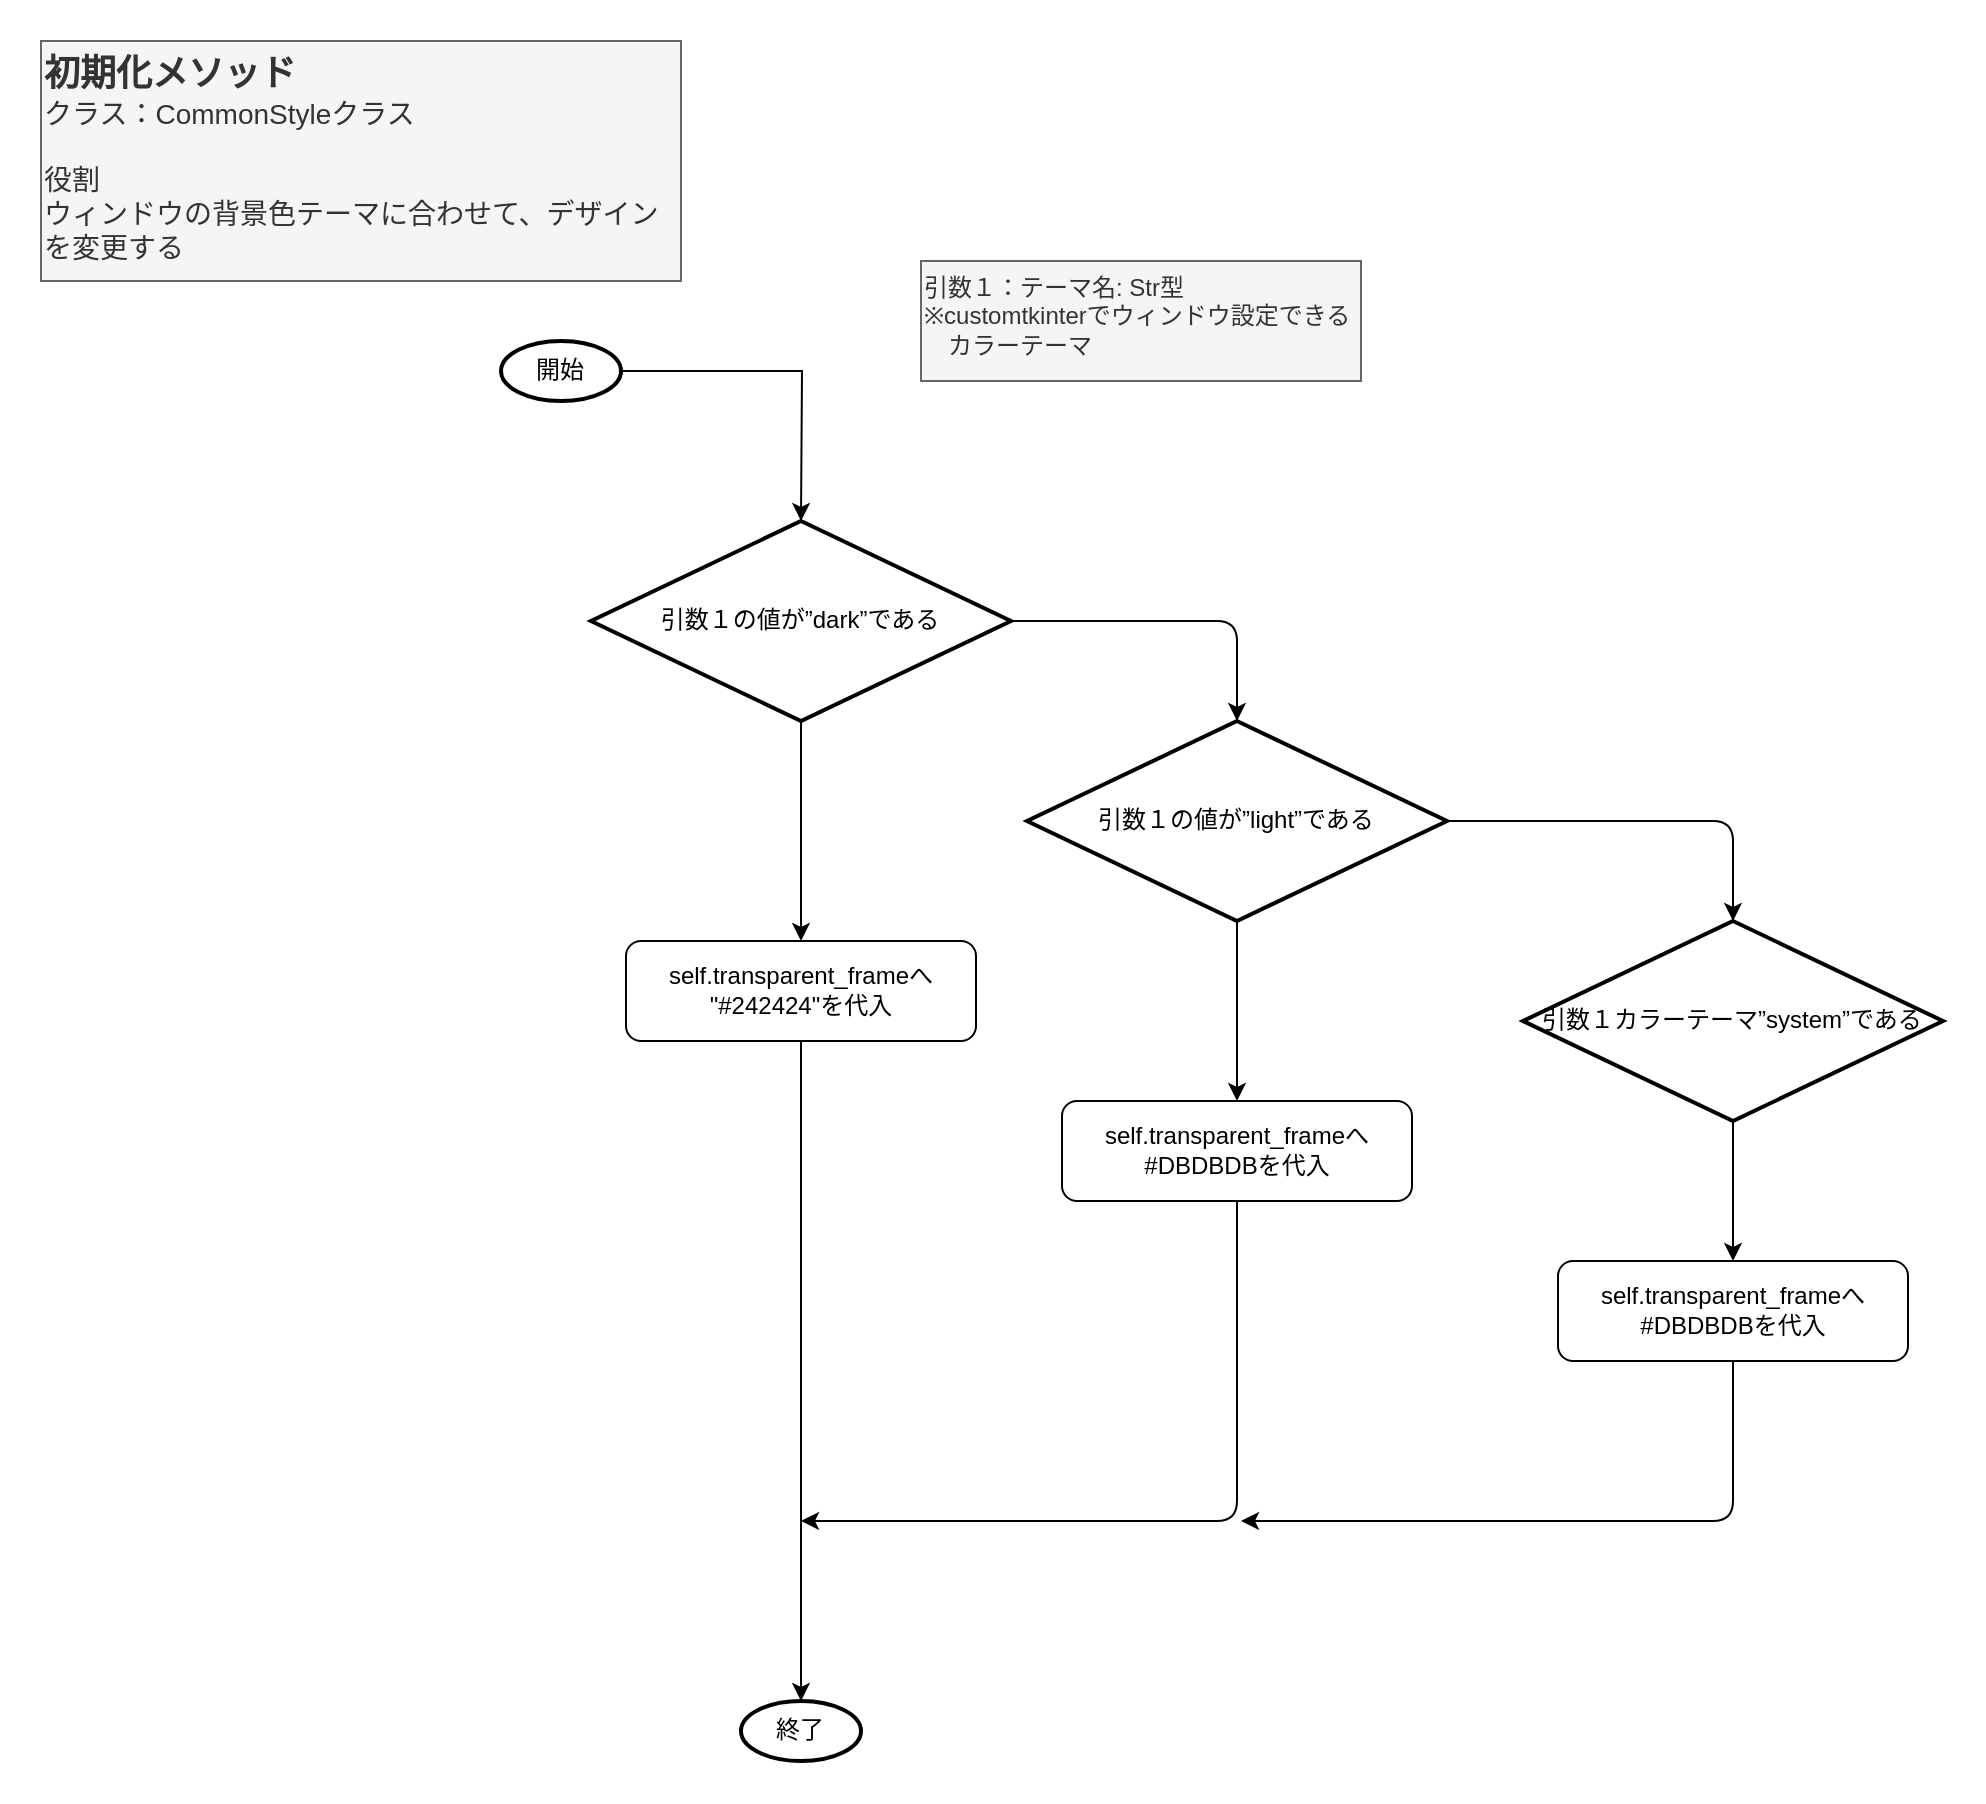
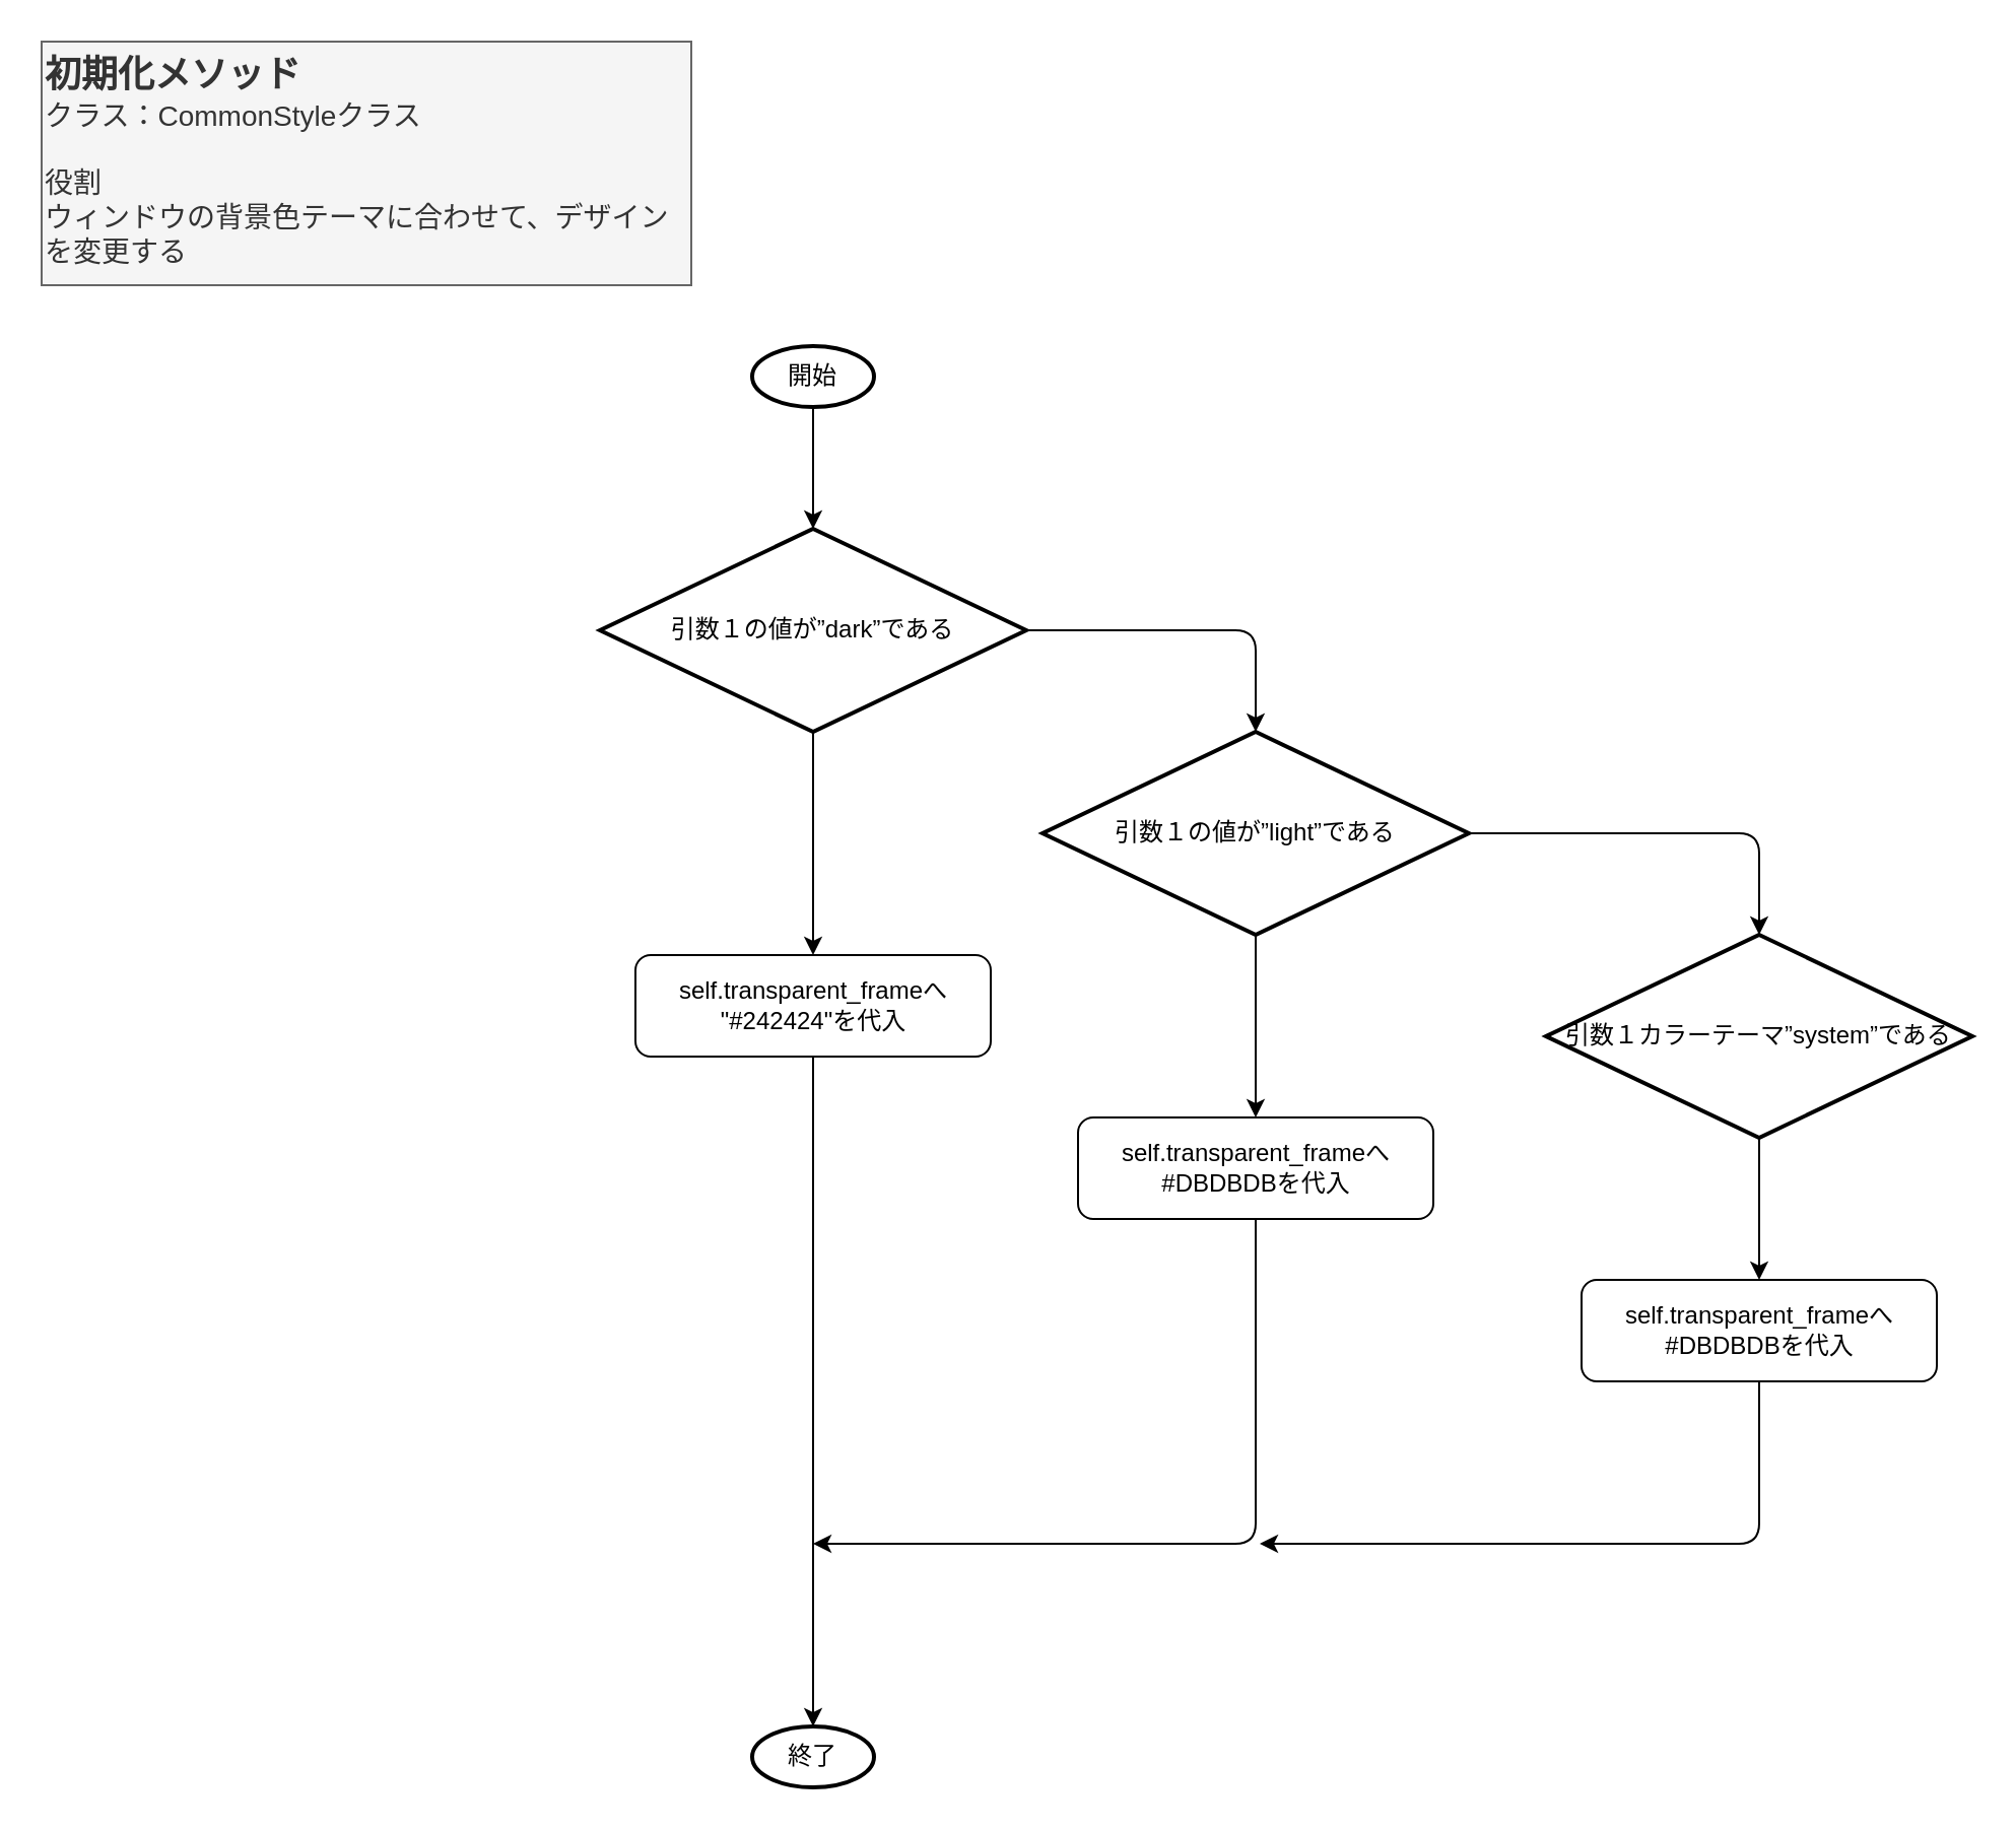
- <mxCell id="11" value="引数１：テーマ名: Str型&lt;br&gt;※customtkinterでウィンドウ設定できる&lt;br&gt;　カラーテーマ" style="text;html=1;align=left;verticalAlign=top;whiteSpace=wrap;rounded=0;fillColor=#f5f5f5;fontColor=#333333;strokeColor=#666666;" vertex="1" parent="1"><mxGeometry x="460" y="130" width="220" height="60" as="geometry" /></mxCell>
- <mxCell id="3" value="開始" style="strokeWidth=2;html=1;shape=mxgraph.flowchart.start_1;whiteSpace=wrap;" vertex="1" parent="1"><mxGeometry x="250" y="170" width="60" height="30" as="geometry" /></mxCell>
+ <mxCell id="3" value="開始" style="strokeWidth=2;html=1;shape=mxgraph.flowchart.start_1;whiteSpace=wrap;" vertex="1" parent="1"><mxGeometry x="370" y="170" width="60" height="30" as="geometry" /></mxCell>
